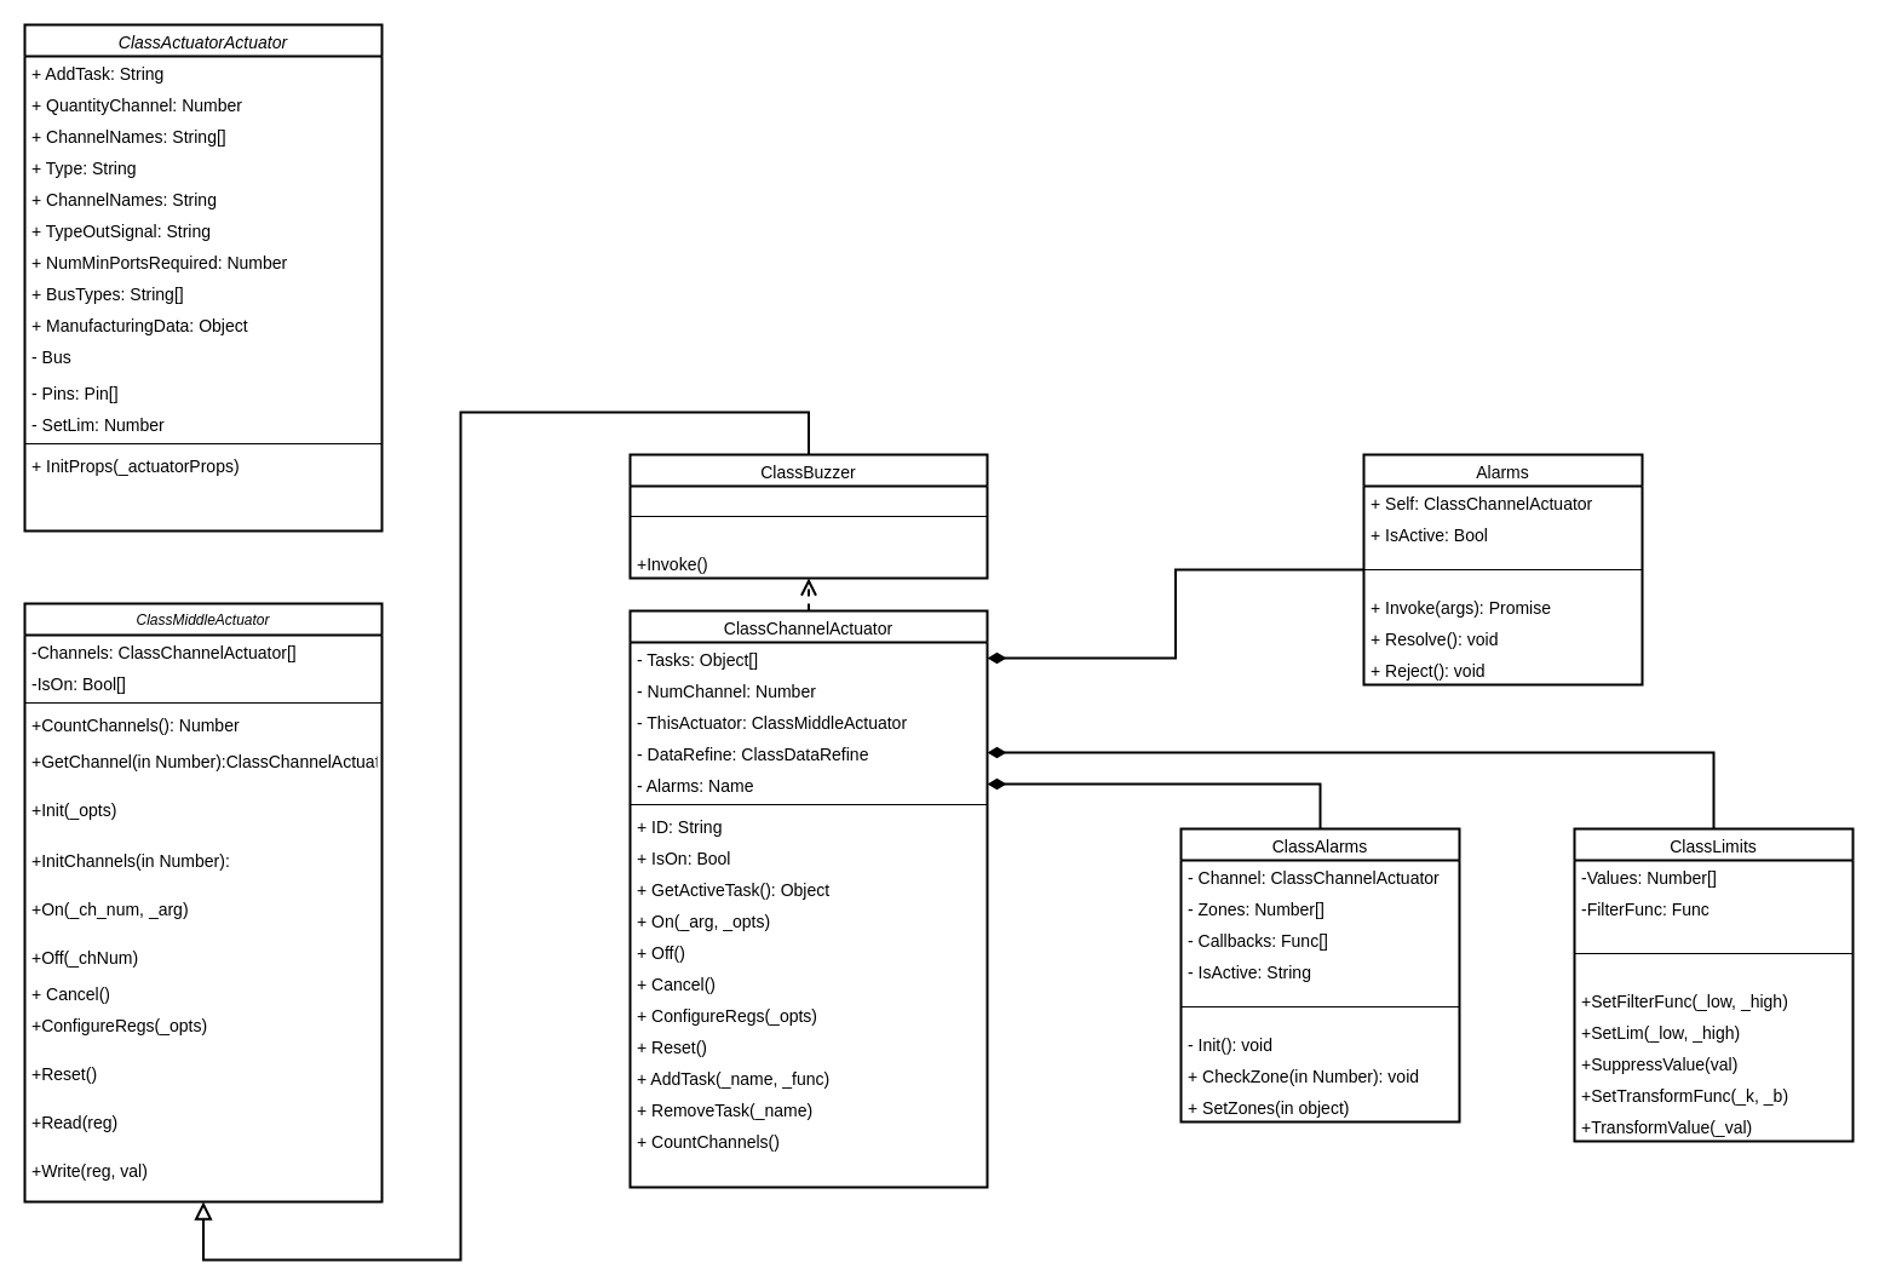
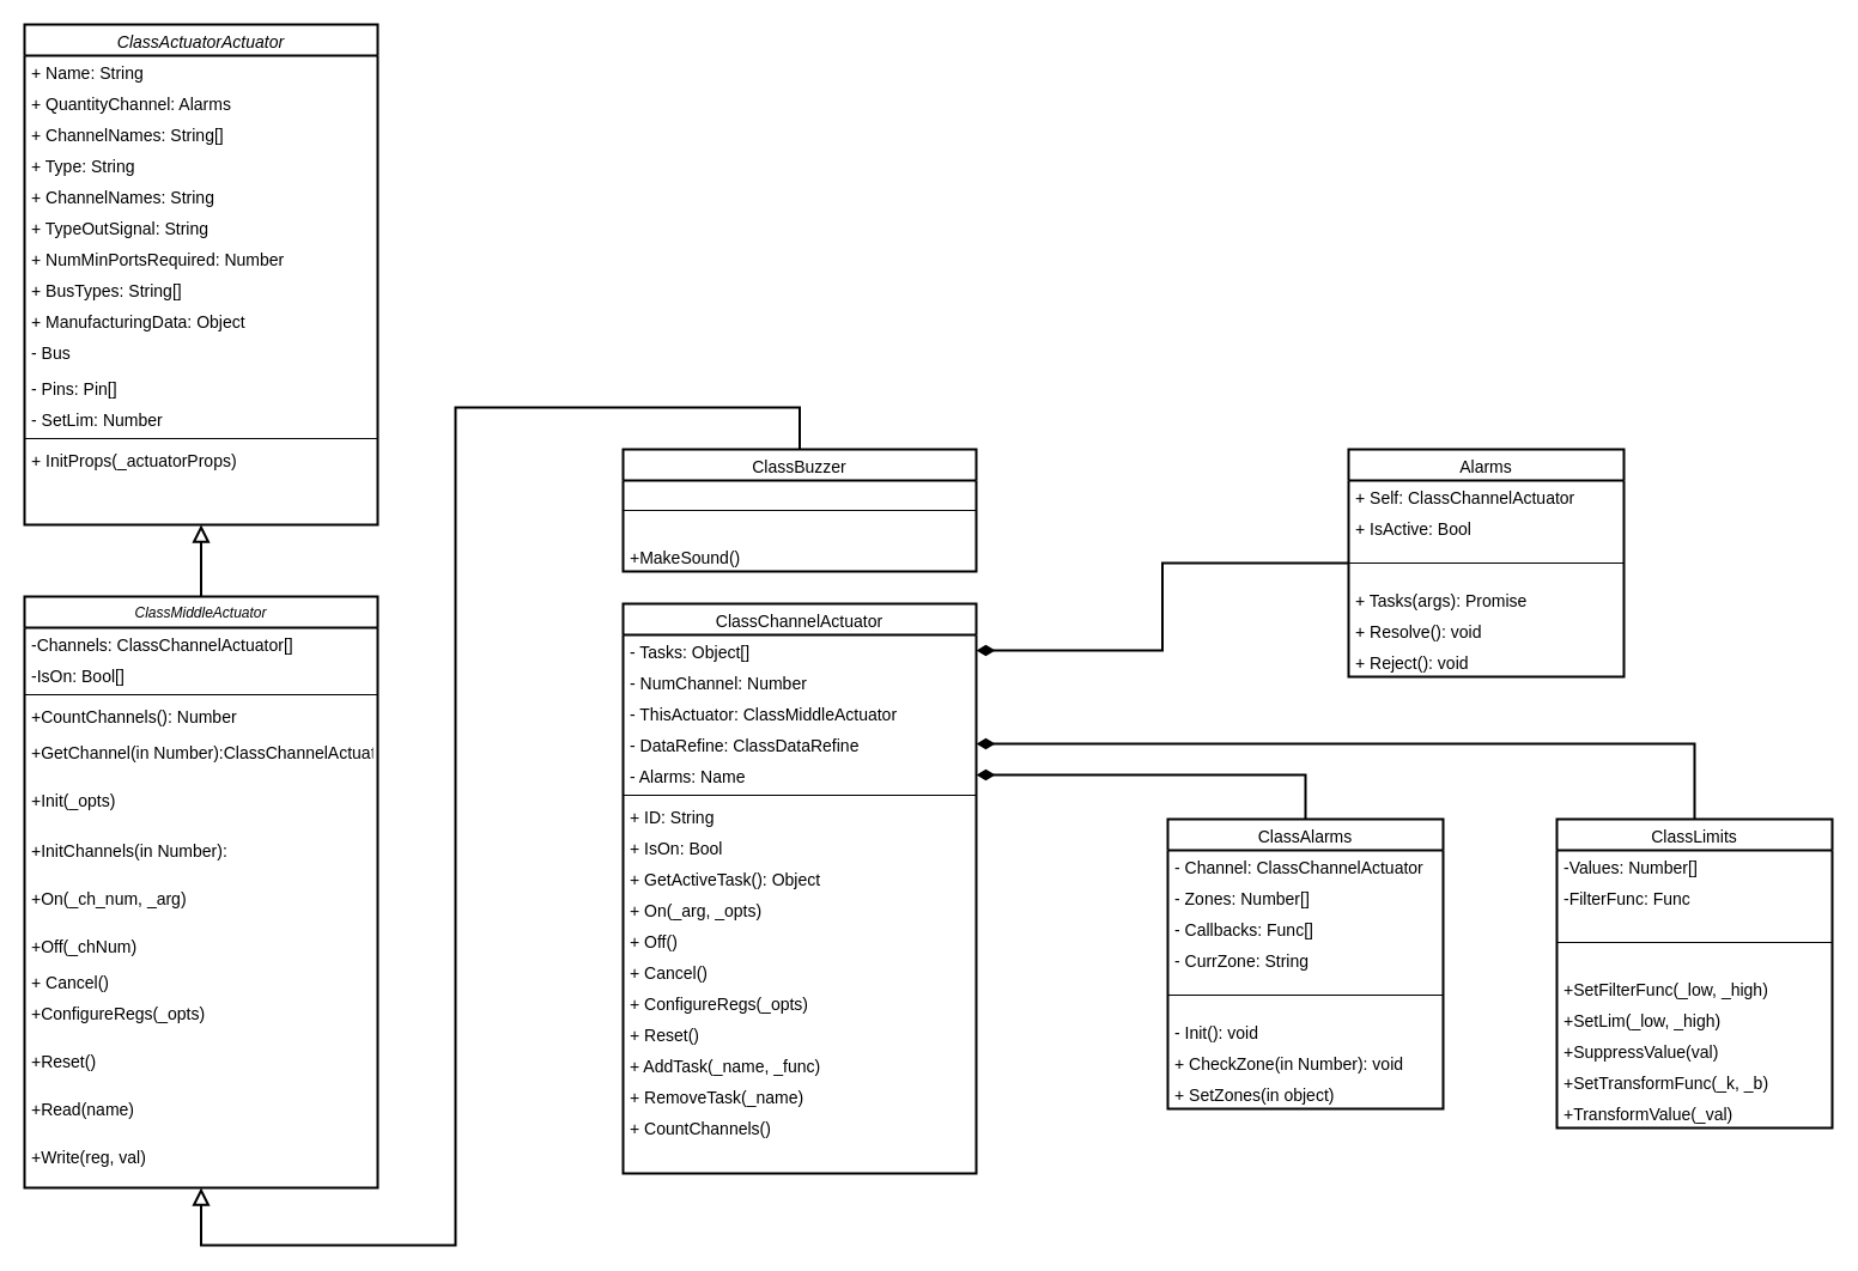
- <mxCell id="58" value="+ AddTask: String" style="text;strokeColor=none;fillColor=none;align=left;verticalAlign=top;spacingLeft=4;spacingRight=4;overflow=hidden;rotatable=0;points=[[0,0.5],[1,0.5]];portConstraint=eastwest;whiteSpace=wrap;html=1;fontSize=14;" parent="57" vertex="1"><mxGeometry y="26" width="295" height="26" as="geometry" /></mxCell>
+ <mxCell id="58" value="+ Name: String" style="text;strokeColor=none;fillColor=none;align=left;verticalAlign=top;spacingLeft=4;spacingRight=4;overflow=hidden;rotatable=0;points=[[0,0.5],[1,0.5]];portConstraint=eastwest;whiteSpace=wrap;html=1;fontSize=14;" parent="57" vertex="1"><mxGeometry y="26" width="295" height="26" as="geometry" /></mxCell>
- <mxCell id="59" value="+ QuantityChannel: Number" style="text;strokeColor=none;fillColor=none;align=left;verticalAlign=top;spacingLeft=4;spacingRight=4;overflow=hidden;rotatable=0;points=[[0,0.5],[1,0.5]];portConstraint=eastwest;whiteSpace=wrap;html=1;fontSize=14;" parent="57" vertex="1"><mxGeometry y="52" width="295" height="26" as="geometry" /></mxCell>
+ <mxCell id="59" value="+ QuantityChannel: Alarms" style="text;strokeColor=none;fillColor=none;align=left;verticalAlign=top;spacingLeft=4;spacingRight=4;overflow=hidden;rotatable=0;points=[[0,0.5],[1,0.5]];portConstraint=eastwest;whiteSpace=wrap;html=1;fontSize=14;" parent="57" vertex="1"><mxGeometry y="52" width="295" height="26" as="geometry" /></mxCell>
- <mxCell id="75" value="+Invoke()" style="text;align=left;verticalAlign=top;spacingLeft=4;spacingRight=4;overflow=hidden;rotatable=0;points=[[0,0.5],[1,0.5]];portConstraint=eastwest;rounded=0;shadow=0;html=0;fontSize=14;" vertex="1" parent="73"><mxGeometry y="76" width="295" height="26" as="geometry" /></mxCell>
+ <mxCell id="75" value="+MakeSound()" style="text;align=left;verticalAlign=top;spacingLeft=4;spacingRight=4;overflow=hidden;rotatable=0;points=[[0,0.5],[1,0.5]];portConstraint=eastwest;rounded=0;shadow=0;html=0;fontSize=14;" vertex="1" parent="73"><mxGeometry y="76" width="295" height="26" as="geometry" /></mxCell>
+ <mxCell id="2" style="edgeStyle=orthogonalEdgeStyle;rounded=0;orthogonalLoop=1;jettySize=auto;html=1;entryX=0.5;entryY=1;entryDx=0;entryDy=0;endArrow=block;endFill=0;endSize=10;strokeWidth=2;" parent="1" source="3" target="57" edge="1"><mxGeometry relative="1" as="geometry" /></mxCell>
- <mxCell id="18" style="edgeStyle=orthogonalEdgeStyle;rounded=0;orthogonalLoop=1;jettySize=auto;html=1;dashed=1;endArrow=open;endFill=0;strokeWidth=2;entryX=0.5;entryY=1;entryDx=0;entryDy=0;exitX=0.5;exitY=0;exitDx=0;exitDy=0;endSize=10;" parent="1" source="19" target="73" edge="1"><mxGeometry relative="1" as="geometry"><mxPoint x="385" y="899" as="targetPoint" /></mxGeometry></mxCell>
- <mxCell id="81" value="+ Invoke(args): Promise" style="text;strokeColor=none;fillColor=none;align=left;verticalAlign=top;spacingLeft=4;spacingRight=4;overflow=hidden;rotatable=0;points=[[0,0.5],[1,0.5]];portConstraint=eastwest;whiteSpace=wrap;html=1;fontSize=14;" parent="77" vertex="1"><mxGeometry y="112" width="230" height="26" as="geometry" /></mxCell>
+ <mxCell id="81" value="+ Tasks(args): Promise" style="text;strokeColor=none;fillColor=none;align=left;verticalAlign=top;spacingLeft=4;spacingRight=4;overflow=hidden;rotatable=0;points=[[0,0.5],[1,0.5]];portConstraint=eastwest;whiteSpace=wrap;html=1;fontSize=14;" parent="77" vertex="1"><mxGeometry y="112" width="230" height="26" as="geometry" /></mxCell>
- <mxCell id="52" value="- IsActive: String" style="text;strokeColor=none;fillColor=none;align=left;verticalAlign=top;spacingLeft=4;spacingRight=4;overflow=hidden;rotatable=0;points=[[0,0.5],[1,0.5]];portConstraint=eastwest;whiteSpace=wrap;html=1;fontSize=14;" parent="48" vertex="1"><mxGeometry y="104" width="230" height="26" as="geometry" /></mxCell>
+ <mxCell id="52" value="- CurrZone: String" style="text;strokeColor=none;fillColor=none;align=left;verticalAlign=top;spacingLeft=4;spacingRight=4;overflow=hidden;rotatable=0;points=[[0,0.5],[1,0.5]];portConstraint=eastwest;whiteSpace=wrap;html=1;fontSize=14;" parent="48" vertex="1"><mxGeometry y="104" width="230" height="26" as="geometry" /></mxCell>
- <mxCell id="16" value="+Read(reg)" style="text;align=left;verticalAlign=top;spacingLeft=4;spacingRight=4;overflow=hidden;rotatable=0;points=[[0,0.5],[1,0.5]];portConstraint=eastwest;fontSize=14;" parent="3" vertex="1"><mxGeometry y="414" width="295" height="40" as="geometry" /></mxCell>
+ <mxCell id="16" value="+Read(name)" style="text;align=left;verticalAlign=top;spacingLeft=4;spacingRight=4;overflow=hidden;rotatable=0;points=[[0,0.5],[1,0.5]];portConstraint=eastwest;fontSize=14;" parent="3" vertex="1"><mxGeometry y="414" width="295" height="40" as="geometry" /></mxCell>
